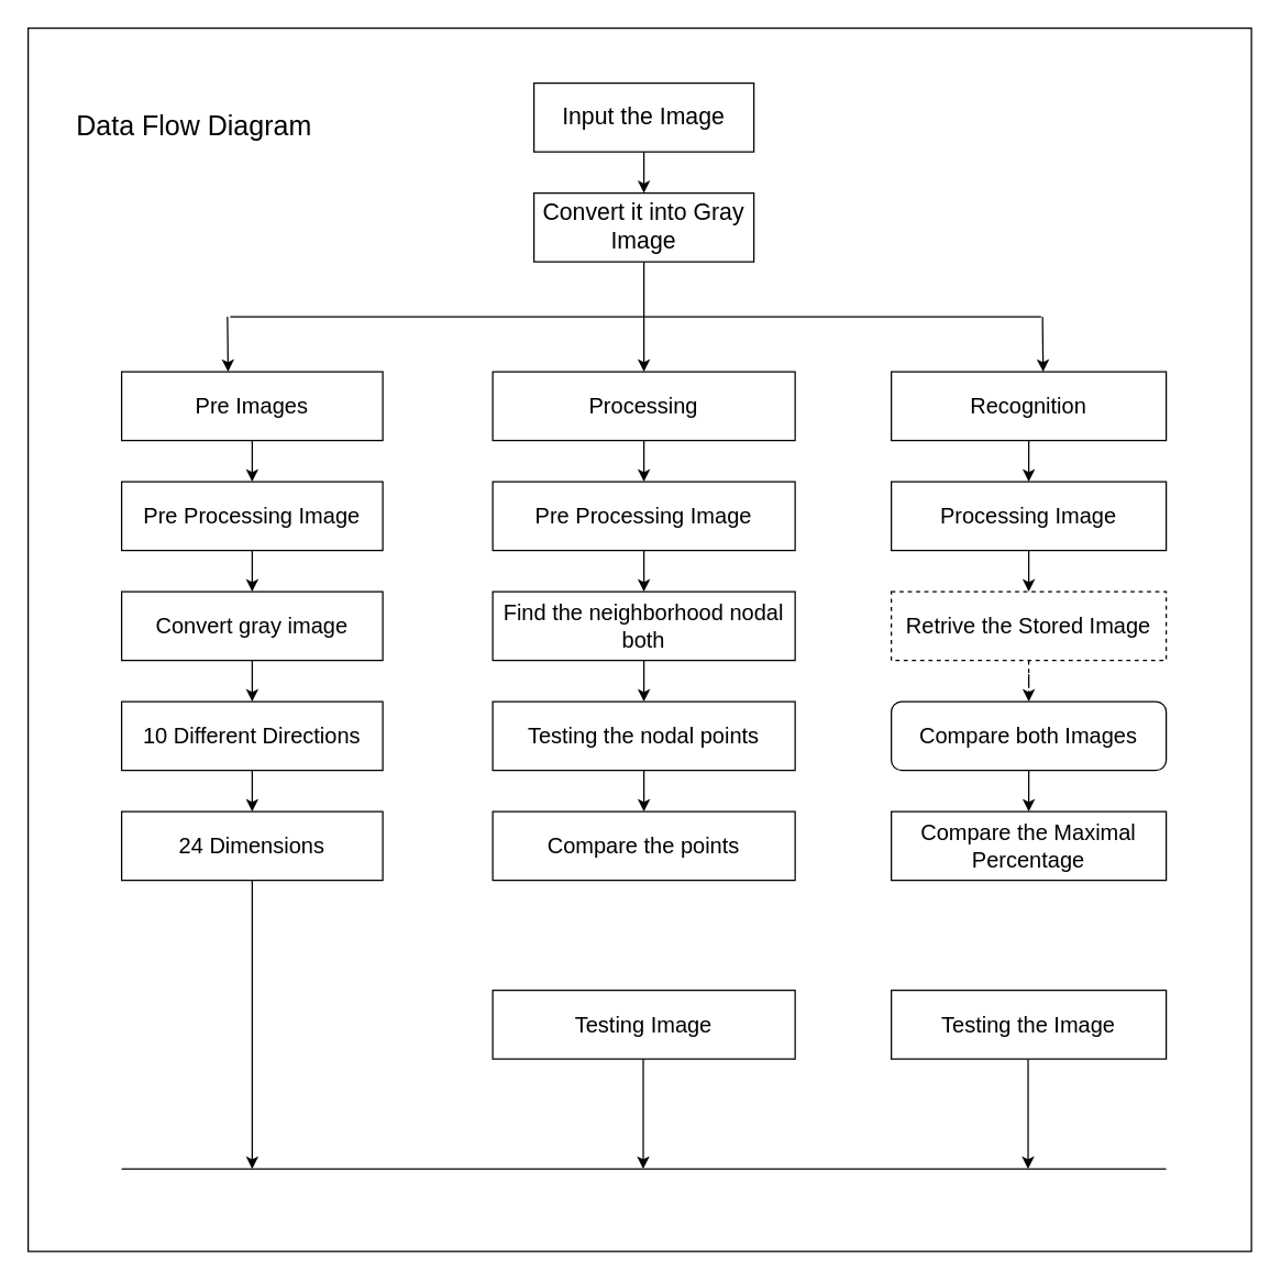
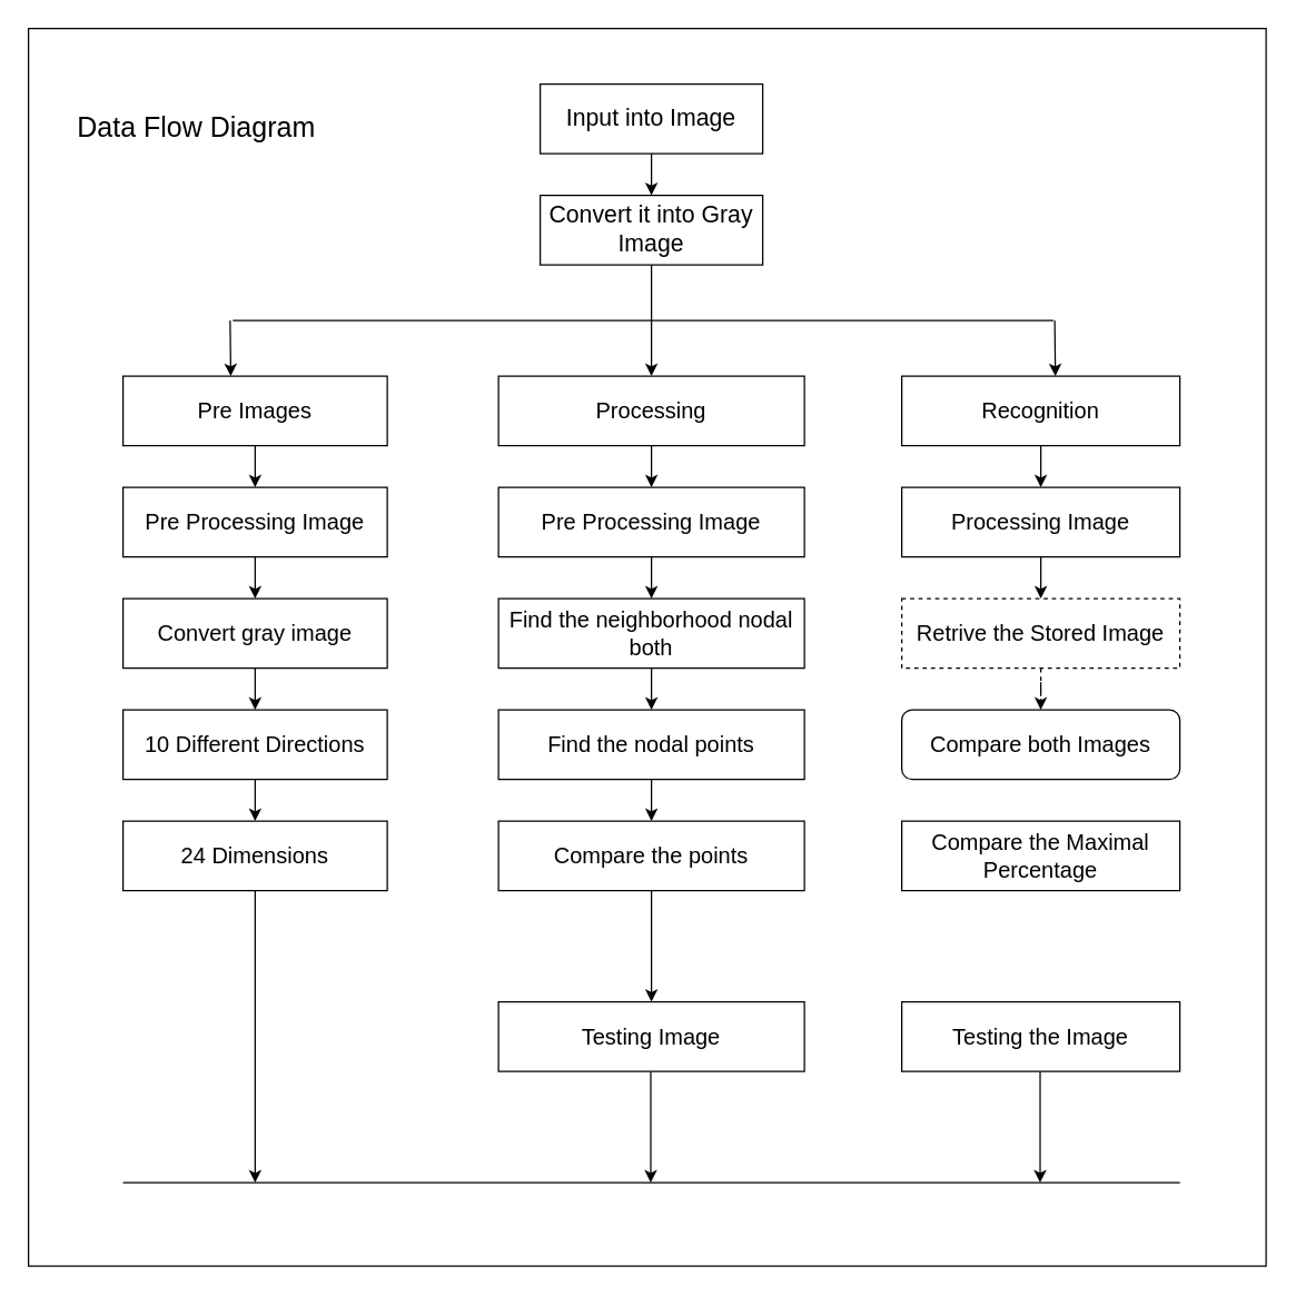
- <mxCell id="3" value="&lt;font style=&quot;font-size: 17px&quot;&gt;Input the Image&lt;/font&gt;" style="rounded=0;whiteSpace=wrap;html=1;" vertex="1" parent="1"><mxGeometry x="388" y="60" width="160" height="50" as="geometry" /></mxCell>
+ <mxCell id="3" value="&lt;font style=&quot;font-size: 17px&quot;&gt;Input into Image&lt;/font&gt;" style="rounded=0;whiteSpace=wrap;html=1;" vertex="1" parent="1"><mxGeometry x="388" y="60" width="160" height="50" as="geometry" /></mxCell>
- <mxCell id="27" value="&lt;font style=&quot;font-size: 16px&quot;&gt;Testing the nodal points&lt;/font&gt;" style="rounded=0;whiteSpace=wrap;html=1;" vertex="1" parent="1"><mxGeometry x="358" y="510" width="220" height="50" as="geometry" /></mxCell>
+ <mxCell id="27" value="&lt;font style=&quot;font-size: 16px&quot;&gt;Find the nodal points&lt;/font&gt;" style="rounded=0;whiteSpace=wrap;html=1;" vertex="1" parent="1"><mxGeometry x="358" y="510" width="220" height="50" as="geometry" /></mxCell>
- <mxCell id="19" value="" style="edgeStyle=orthogonalEdgeStyle;rounded=0;orthogonalLoop=1;jettySize=auto;html=1;" edge="1" parent="1" source="20" target="21"><mxGeometry relative="1" as="geometry" /></mxCell>
+ <mxCell id="28" value="" style="edgeStyle=orthogonalEdgeStyle;rounded=0;orthogonalLoop=1;jettySize=auto;html=1;" edge="1" parent="1" source="29" target="38"><mxGeometry relative="1" as="geometry" /></mxCell>
